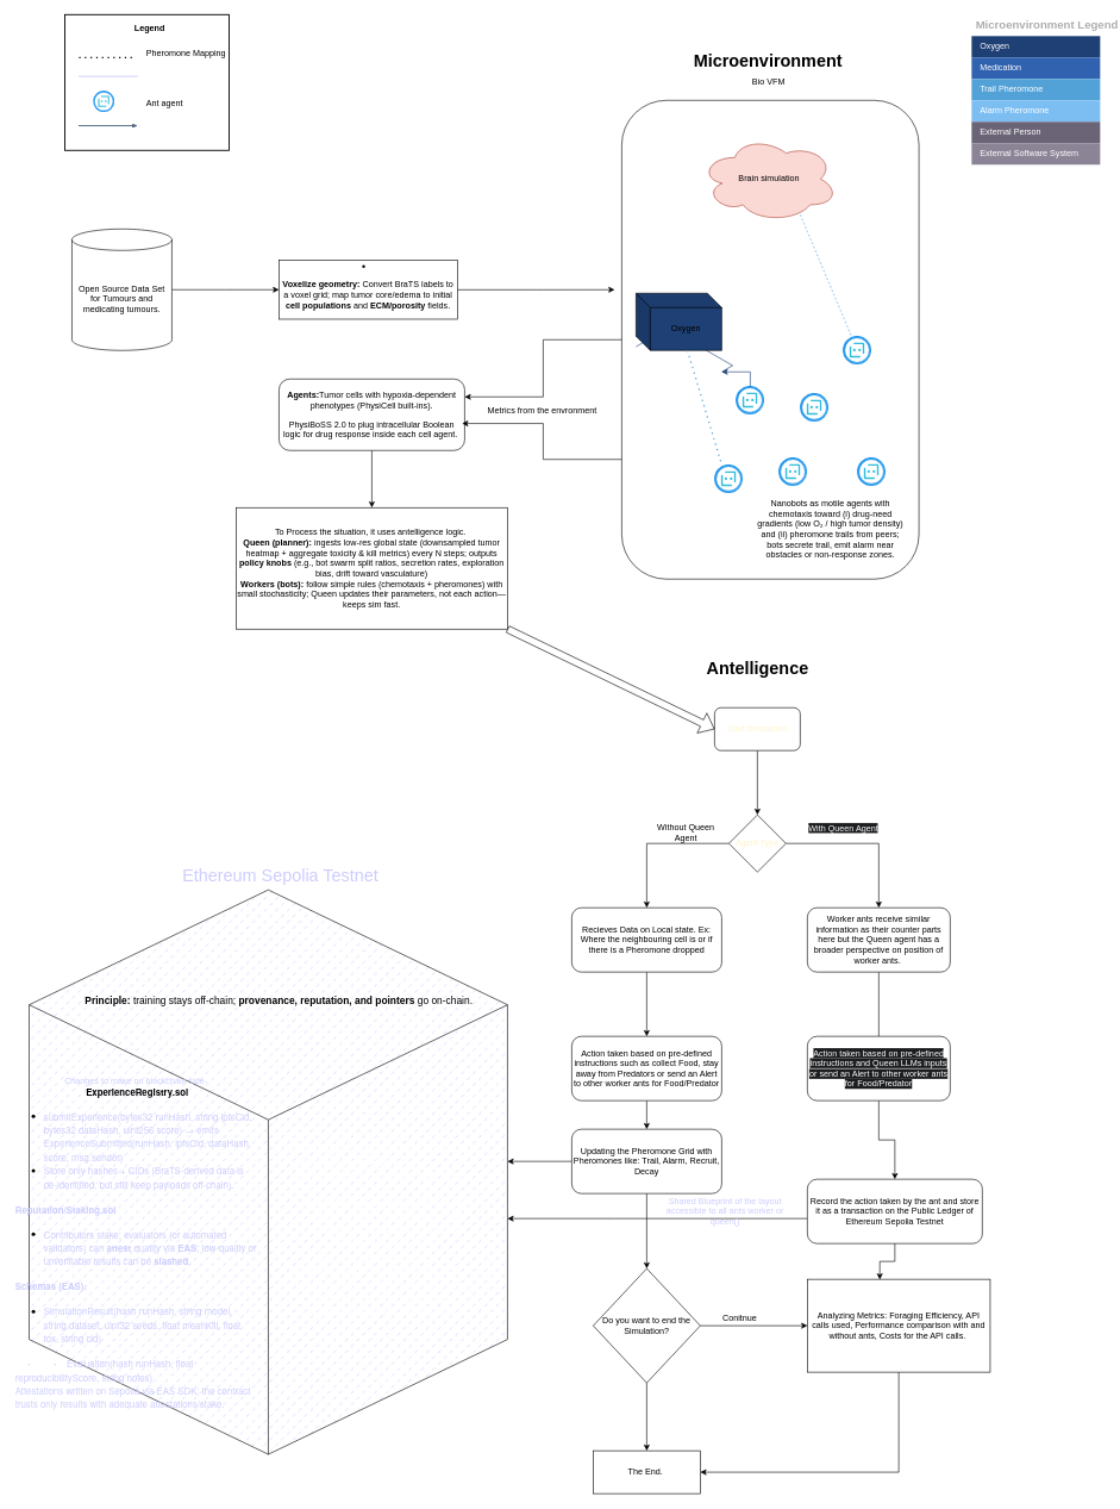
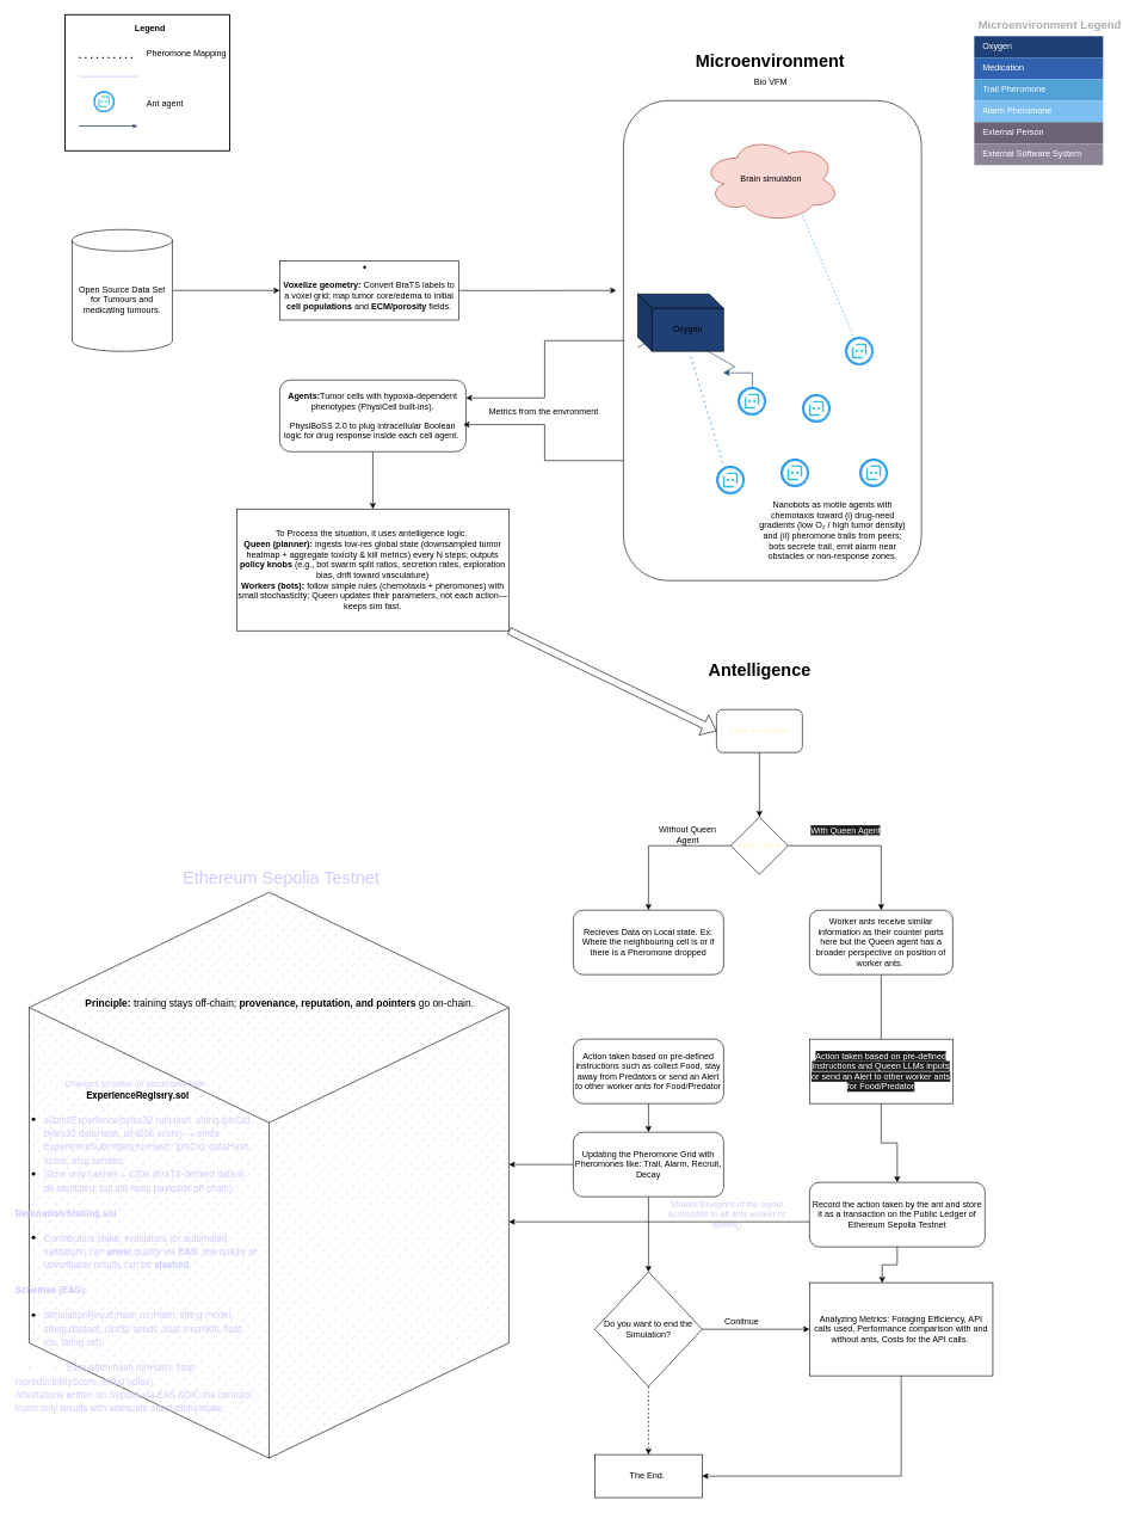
- <mxCell id="7" style="edgeStyle=orthogonalEdgeStyle;rounded=0;orthogonalLoop=1;jettySize=auto;html=1;" parent="1" source="8" target="12" edge="1"><mxGeometry relative="1" as="geometry" /></mxCell>
- <mxCell id="14" value="&lt;span style=&quot;color: rgb(255, 255, 255); font-family: Helvetica; font-size: 12px; font-style: normal; font-variant-ligatures: normal; font-variant-caps: normal; font-weight: 400; letter-spacing: normal; orphans: 2; text-align: center; text-indent: 0px; text-transform: none; widows: 2; word-spacing: 0px; -webkit-text-stroke-width: 0px; white-space: normal; background-color: rgb(27, 29, 30); text-decoration-thickness: initial; text-decoration-style: initial; text-decoration-color: initial; display: inline !important; float: none;&quot;&gt;Action taken based on pre-defined instructions and Queen LLMs inputs or send an Alert to other worker ants for Food/Predator&lt;/span&gt;" style="rounded=1;whiteSpace=wrap;html=1;" parent="1" vertex="1"><mxGeometry x="1130" y="1450" width="200" height="90" as="geometry" /></mxCell>
+ <mxCell id="14" value="&lt;span style=&quot;color: rgb(255, 255, 255); font-family: Helvetica; font-size: 12px; font-style: normal; font-variant-ligatures: normal; font-variant-caps: normal; font-weight: 400; letter-spacing: normal; orphans: 2; text-align: center; text-indent: 0px; text-transform: none; widows: 2; word-spacing: 0px; -webkit-text-stroke-width: 0px; white-space: normal; background-color: rgb(27, 29, 30); text-decoration-thickness: initial; text-decoration-style: initial; text-decoration-color: initial; display: inline !important; float: none;&quot;&gt;Action taken based on pre-defined instructions and Queen LLMs inputs or send an Alert to other worker ants for Food/Predator&lt;/span&gt;" style="whiteSpace=wrap;html=1;rounded=0;" parent="1" vertex="1"><mxGeometry x="1130" y="1450" width="200" height="90" as="geometry" /></mxCell>
- <mxCell id="23" value="" style="edgeStyle=orthogonalEdgeStyle;rounded=0;orthogonalLoop=1;jettySize=auto;html=1;" parent="1" source="24" target="32" edge="1"><mxGeometry relative="1" as="geometry" /></mxCell>
+ <mxCell id="23" value="" style="edgeStyle=orthogonalEdgeStyle;rounded=0;orthogonalLoop=1;jettySize=auto;html=1;dashed=1;" parent="1" source="24" target="32" edge="1"><mxGeometry relative="1" as="geometry" /></mxCell>
